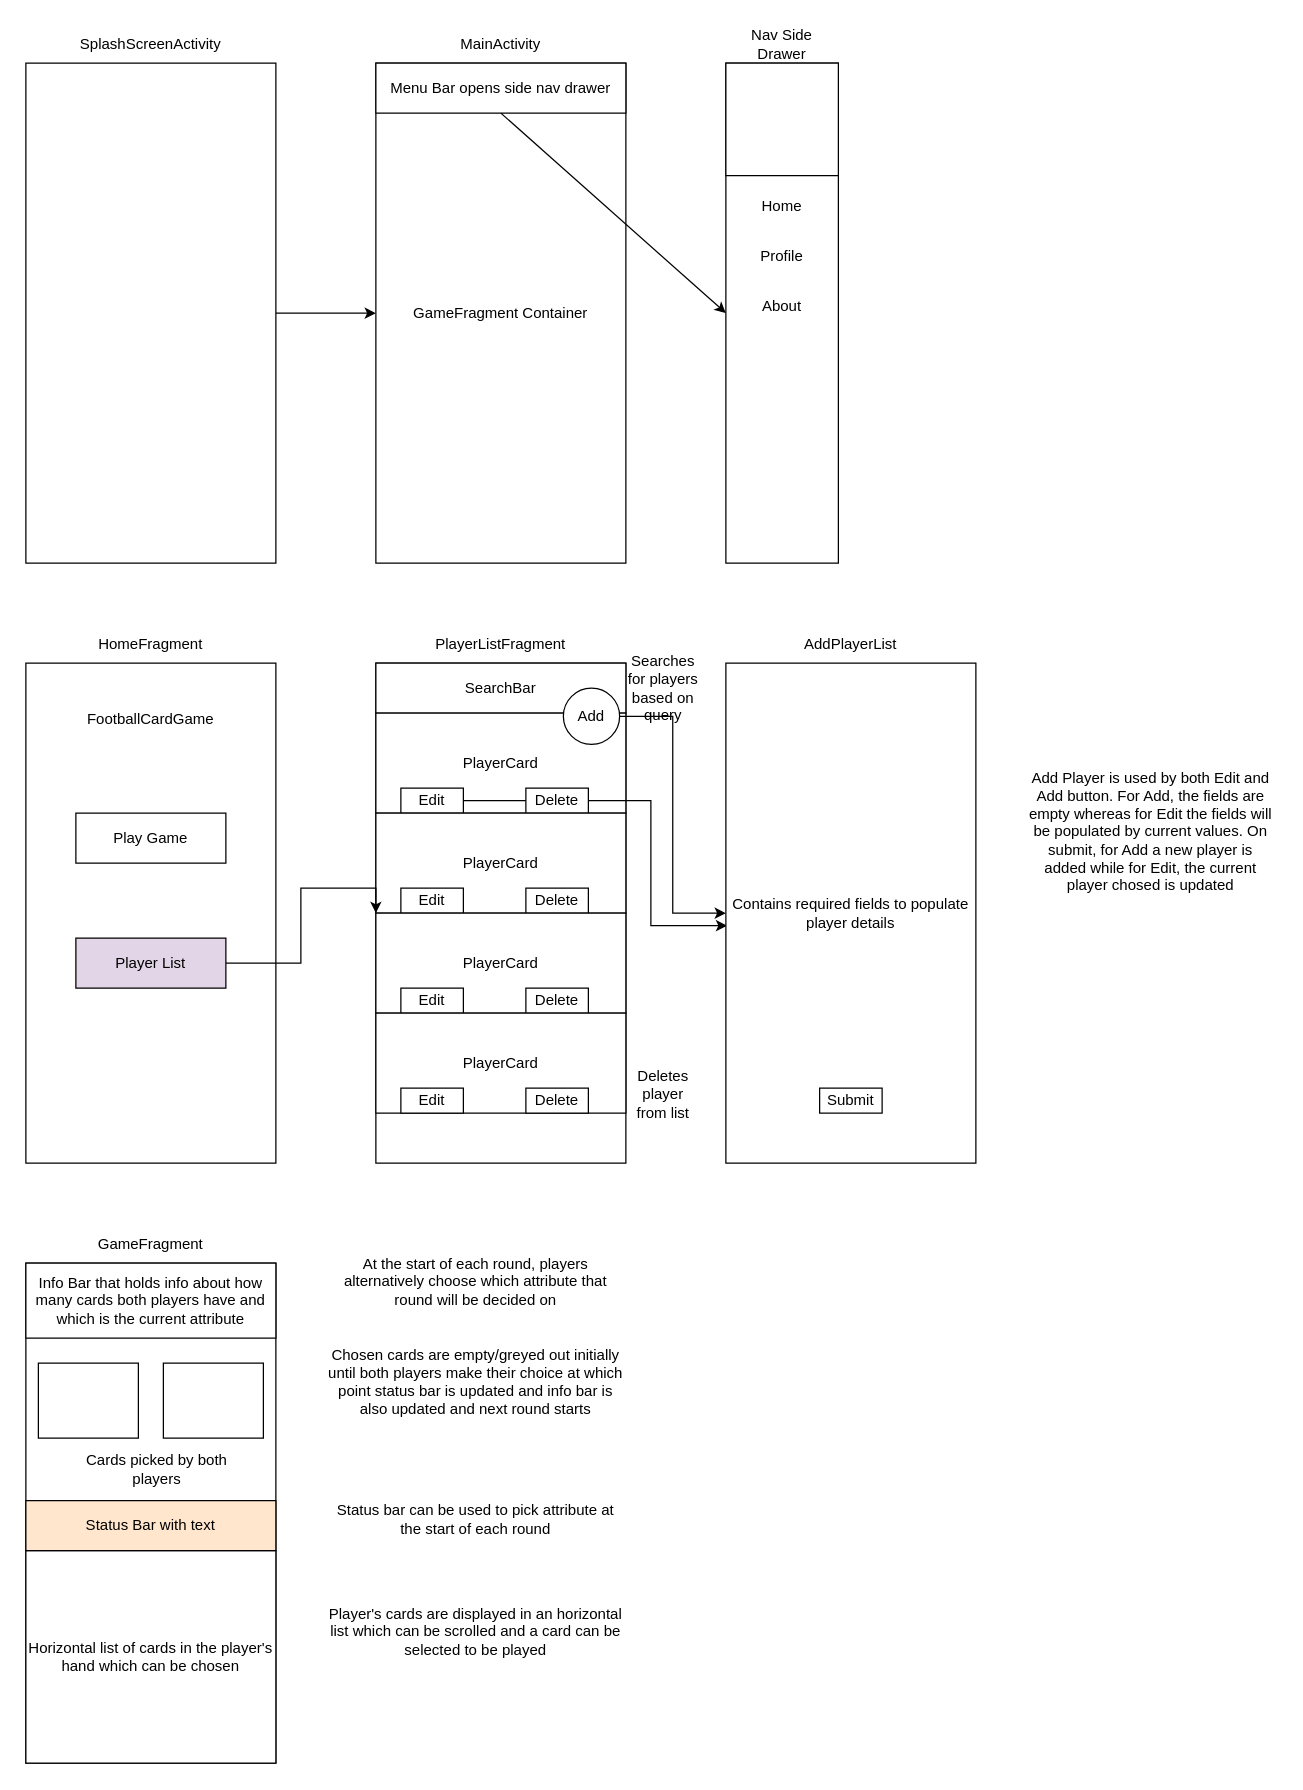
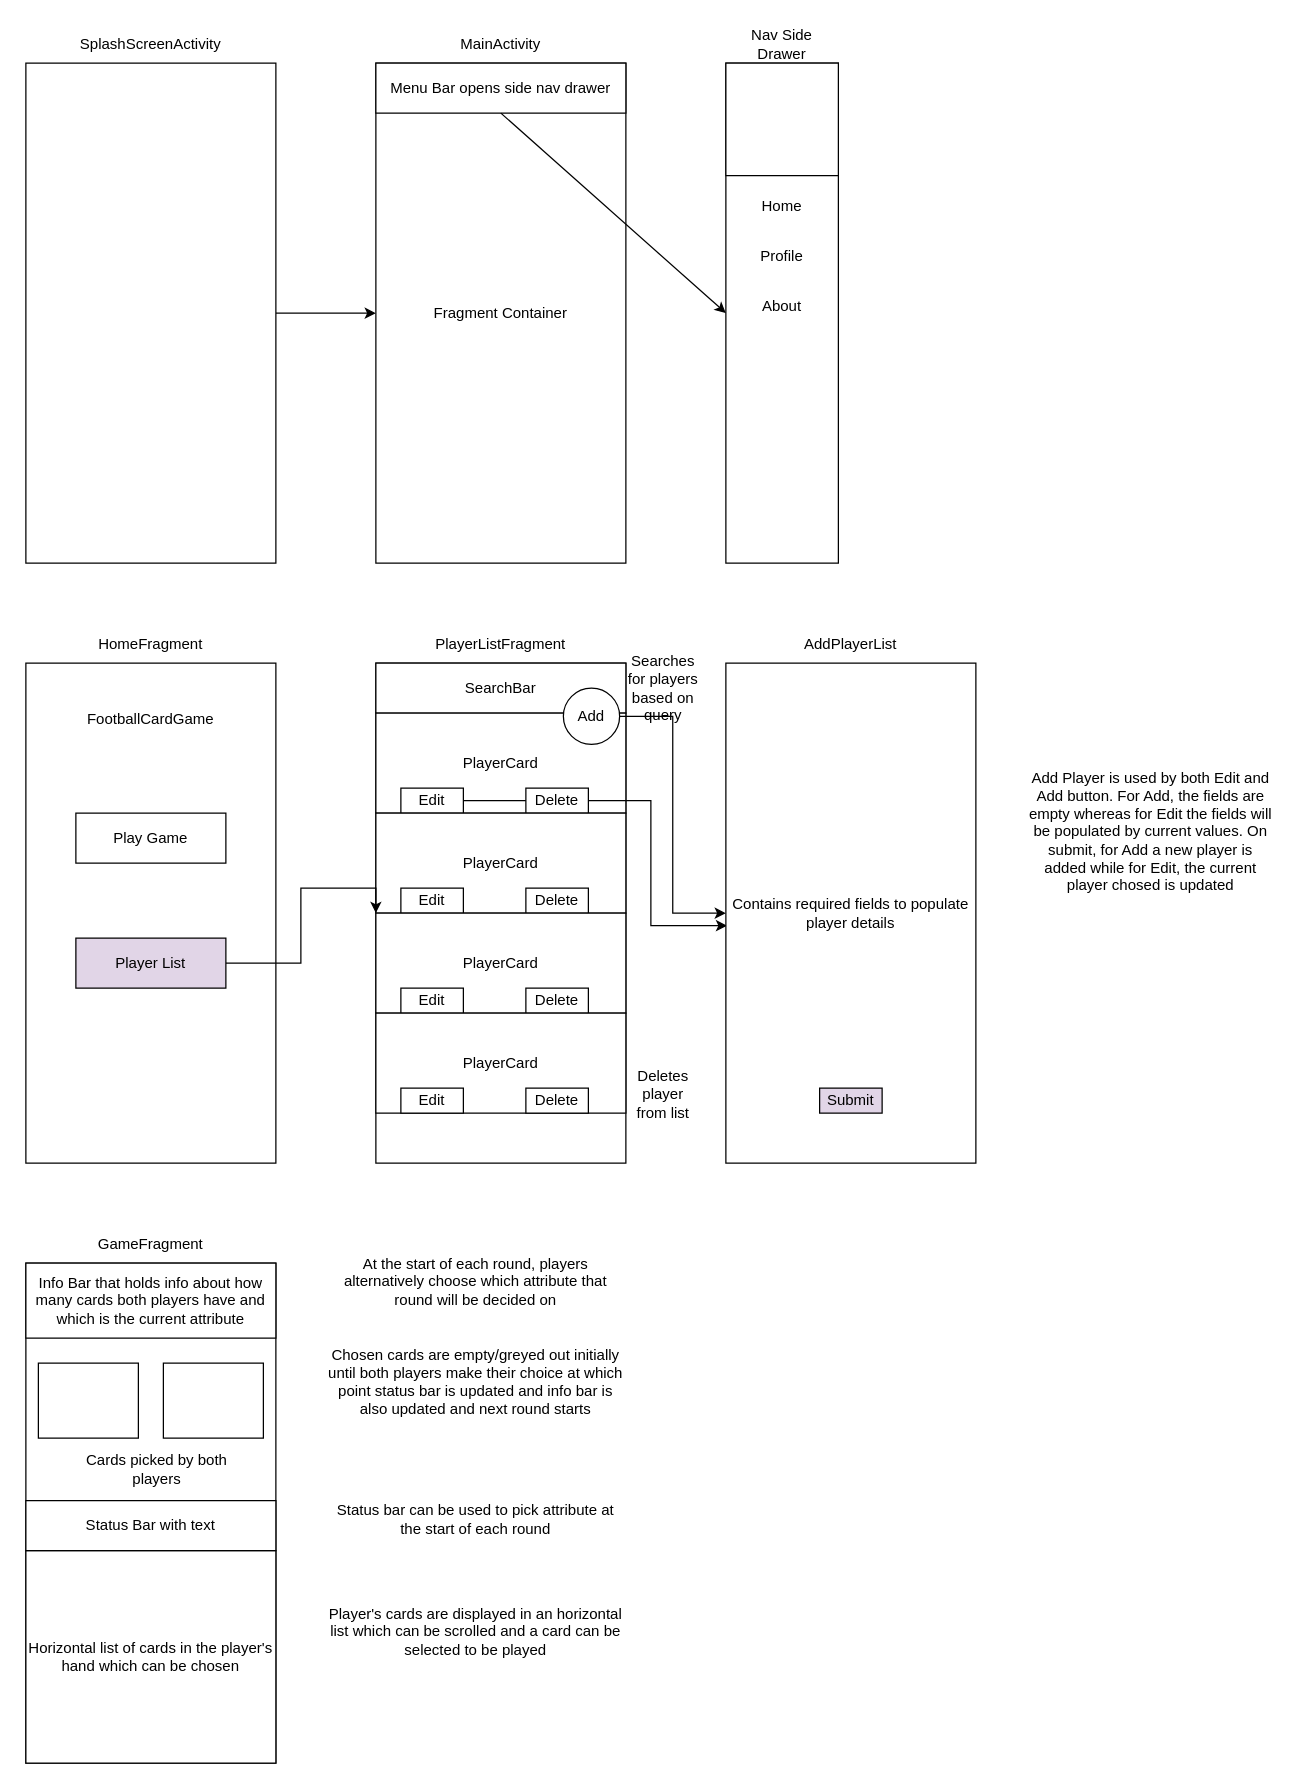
- <mxCell id="4" value="GameFragment Container" style="rounded=0;whiteSpace=wrap;html=1;" parent="1" vertex="1"><mxGeometry x="300" y="50" width="200" height="400" as="geometry" /></mxCell>
+ <mxCell id="4" value="Fragment Container" style="rounded=0;whiteSpace=wrap;html=1;" parent="1" vertex="1"><mxGeometry x="300" y="50" width="200" height="400" as="geometry" /></mxCell>
- <mxCell id="56" value="Submit" style="rounded=0;whiteSpace=wrap;html=1;" vertex="1" parent="1"><mxGeometry x="655" y="870" width="50" height="20" as="geometry" /></mxCell>
+ <mxCell id="56" value="Submit" style="rounded=0;whiteSpace=wrap;html=1;fillColor=#e1d5e7;" vertex="1" parent="1"><mxGeometry x="655" y="870" width="50" height="20" as="geometry" /></mxCell>
- <mxCell id="47" value="Status Bar with text " style="rounded=0;whiteSpace=wrap;html=1;fillColor=#ffe6cc;" vertex="1" parent="1"><mxGeometry x="20" y="1200" width="200" height="40" as="geometry" /></mxCell>
+ <mxCell id="47" value="Status Bar with text " style="rounded=0;whiteSpace=wrap;html=1;" vertex="1" parent="1"><mxGeometry x="20" y="1200" width="200" height="40" as="geometry" /></mxCell>
